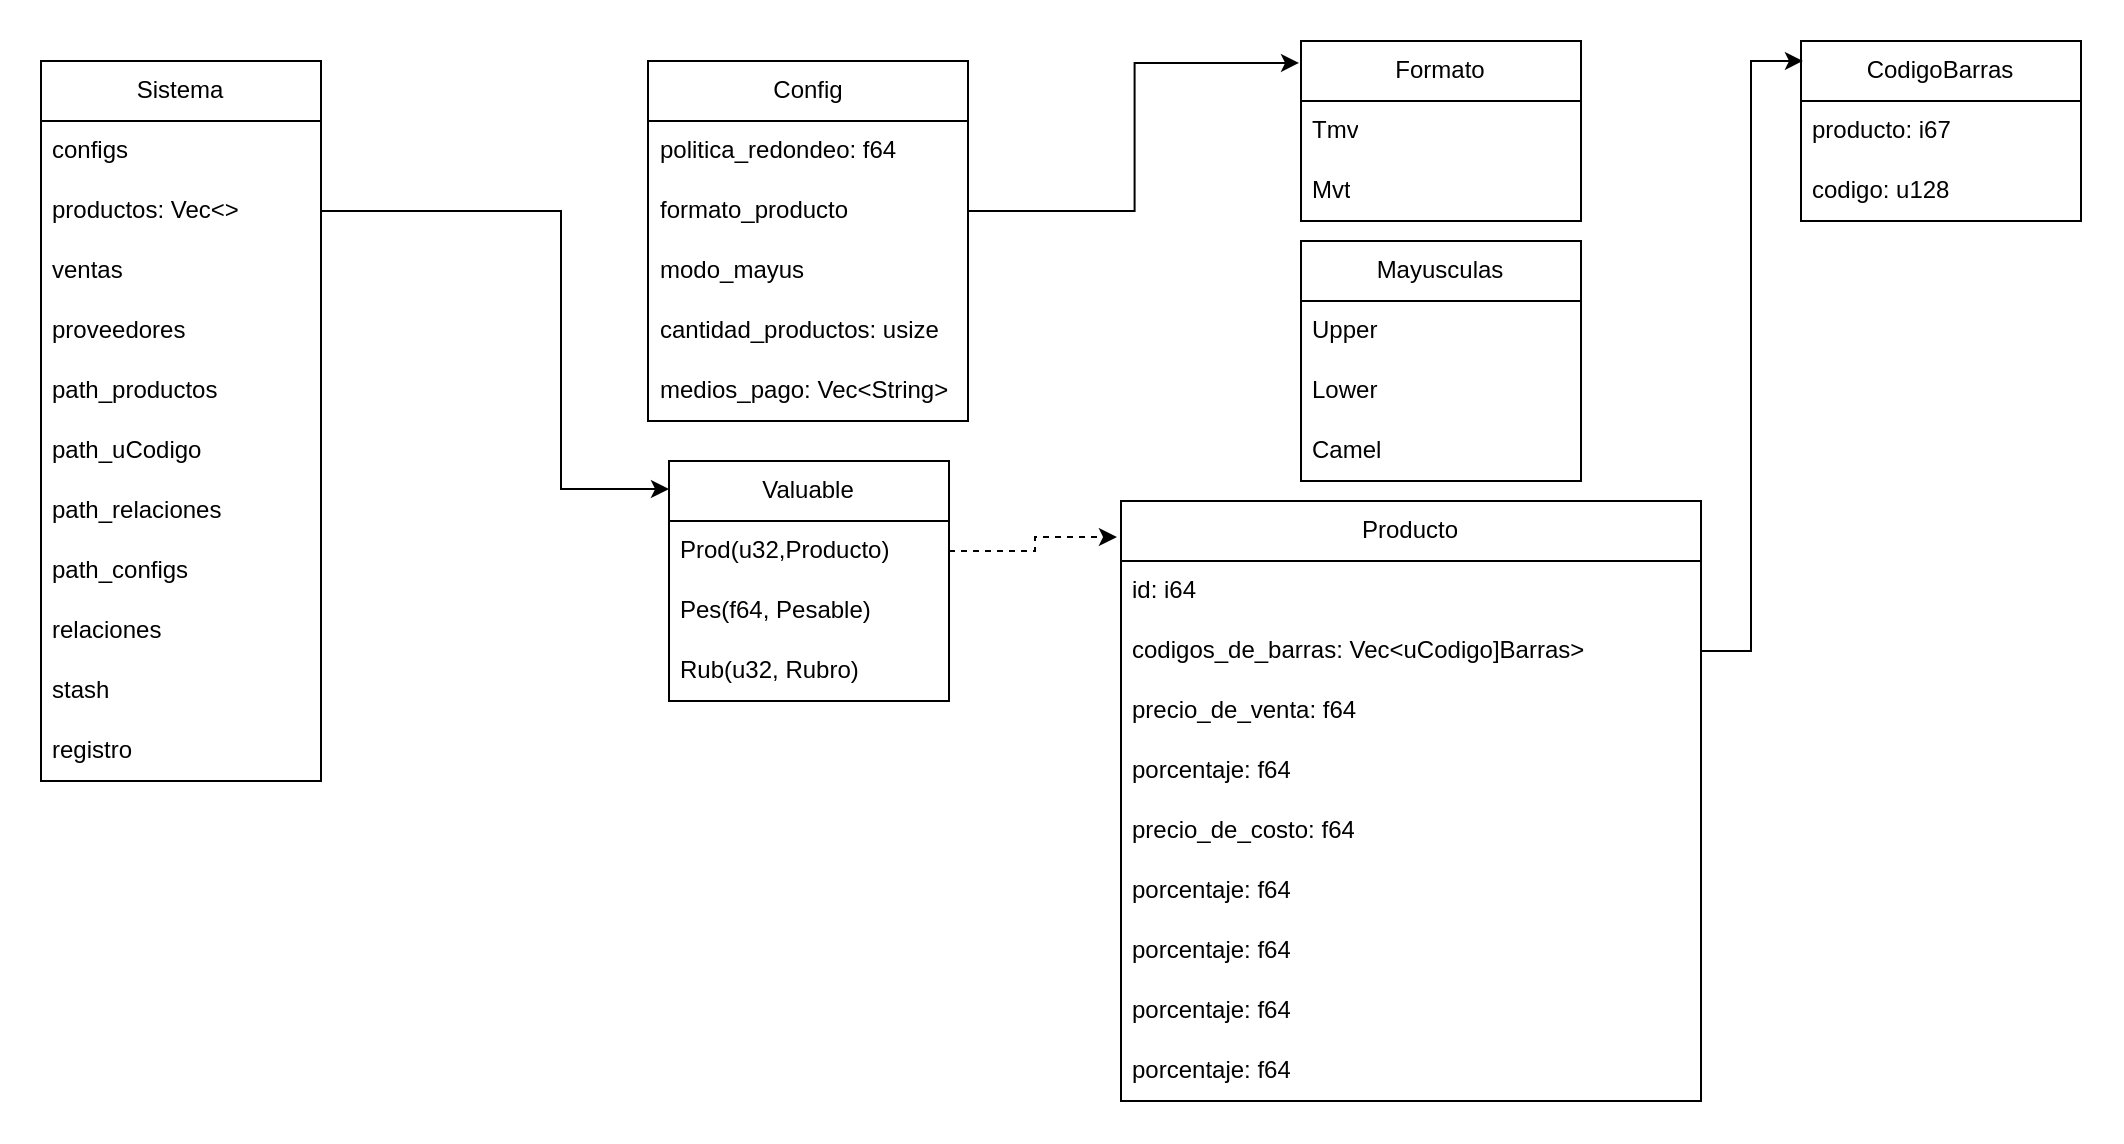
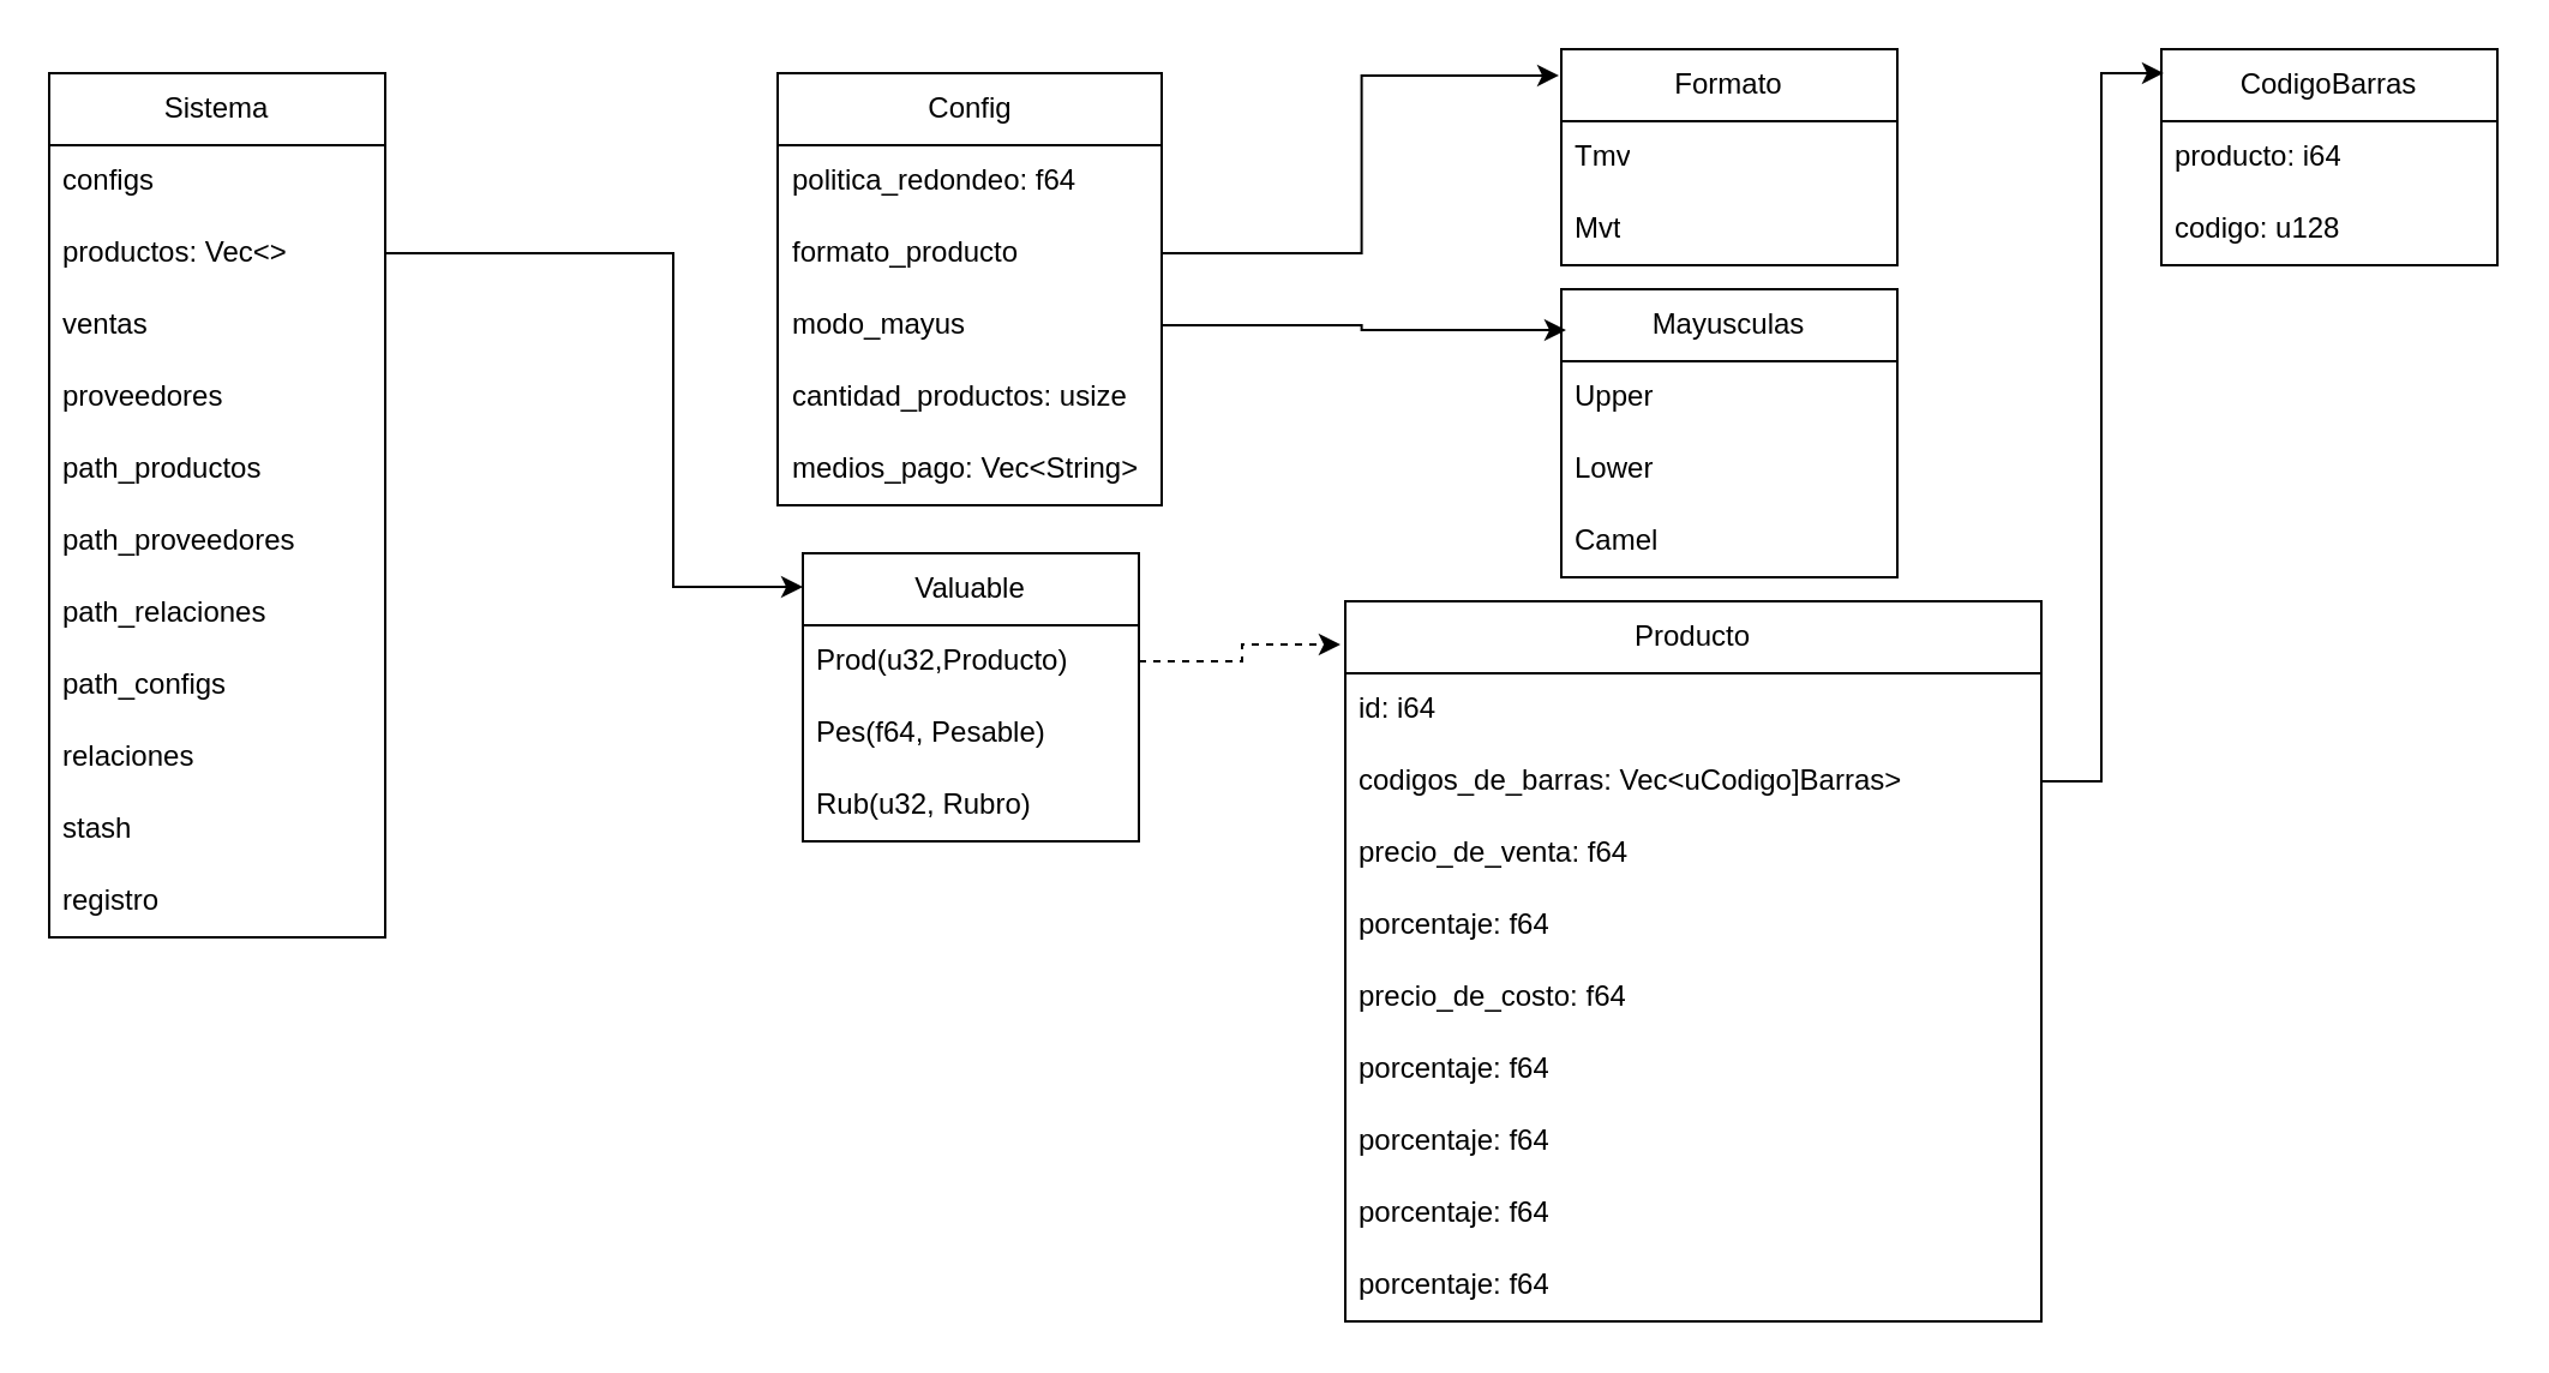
- <mxCell id="45" value="producto: i67" style="text;strokeColor=none;fillColor=none;align=left;verticalAlign=middle;spacingLeft=4;spacingRight=4;overflow=hidden;points=[[0,0.5],[1,0.5]];portConstraint=eastwest;rotatable=0;whiteSpace=wrap;html=1;" parent="44" vertex="1"><mxGeometry y="30" width="140" height="30" as="geometry" /></mxCell>
+ <mxCell id="45" value="producto: i64" style="text;strokeColor=none;fillColor=none;align=left;verticalAlign=middle;spacingLeft=4;spacingRight=4;overflow=hidden;points=[[0,0.5],[1,0.5]];portConstraint=eastwest;rotatable=0;whiteSpace=wrap;html=1;" parent="44" vertex="1"><mxGeometry y="30" width="140" height="30" as="geometry" /></mxCell>
+ <mxCell id="28" style="edgeStyle=orthogonalEdgeStyle;rounded=0;orthogonalLoop=1;jettySize=auto;html=1;entryX=0.014;entryY=0.142;entryDx=0;entryDy=0;entryPerimeter=0;" parent="1" source="17" target="24" edge="1"><mxGeometry relative="1" as="geometry" /></mxCell>
- <mxCell id="8" value="path_uCodigo" style="text;strokeColor=none;fillColor=none;align=left;verticalAlign=middle;spacingLeft=4;spacingRight=4;overflow=hidden;points=[[0,0.5],[1,0.5]];portConstraint=eastwest;rotatable=0;whiteSpace=wrap;html=1;" parent="2" vertex="1"><mxGeometry y="180" width="140" height="30" as="geometry" /></mxCell>
+ <mxCell id="8" value="path_proveedores" style="text;strokeColor=none;fillColor=none;align=left;verticalAlign=middle;spacingLeft=4;spacingRight=4;overflow=hidden;points=[[0,0.5],[1,0.5]];portConstraint=eastwest;rotatable=0;whiteSpace=wrap;html=1;" parent="2" vertex="1"><mxGeometry y="180" width="140" height="30" as="geometry" /></mxCell>
